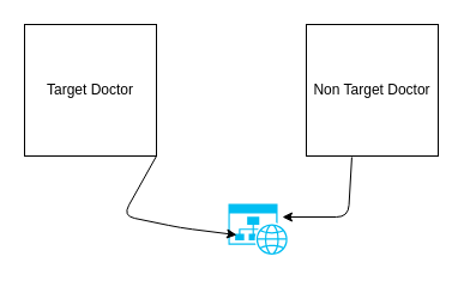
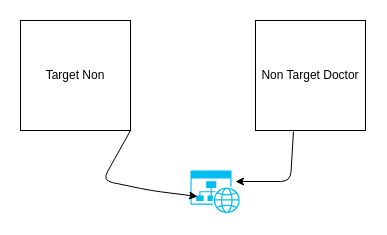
- <mxCell id="2" value="Target Doctor" style="whiteSpace=wrap;html=1;aspect=fixed;" vertex="1" parent="1"><mxGeometry x="20" y="20" width="110" height="110" as="geometry" /></mxCell>
+ <mxCell id="2" value="Target Non" style="whiteSpace=wrap;html=1;aspect=fixed;" vertex="1" parent="1"><mxGeometry x="20" y="20" width="110" height="110" as="geometry" /></mxCell>
